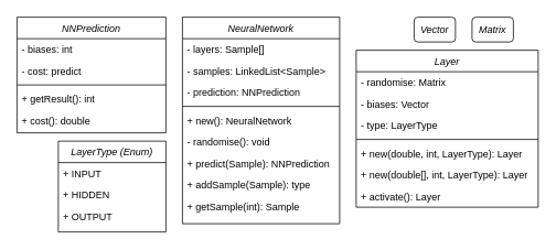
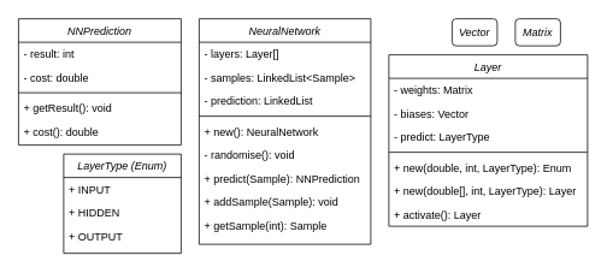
- <mxCell id="13" value="- biases: int" style="text;align=left;verticalAlign=top;spacingLeft=4;spacingRight=4;overflow=hidden;rotatable=0;points=[[0,0.5],[1,0.5]];portConstraint=eastwest;" parent="12" vertex="1"><mxGeometry y="26" width="180" height="26" as="geometry" /></mxCell>
+ <mxCell id="13" value="- result: int" style="text;align=left;verticalAlign=top;spacingLeft=4;spacingRight=4;overflow=hidden;rotatable=0;points=[[0,0.5],[1,0.5]];portConstraint=eastwest;" parent="12" vertex="1"><mxGeometry y="26" width="180" height="26" as="geometry" /></mxCell>
- <mxCell id="3" value="- layers: Sample[]" style="text;align=left;verticalAlign=top;spacingLeft=4;spacingRight=4;overflow=hidden;rotatable=0;points=[[0,0.5],[1,0.5]];portConstraint=eastwest;" parent="2" vertex="1"><mxGeometry y="26" width="190" height="26" as="geometry" /></mxCell>
+ <mxCell id="3" value="- layers: Layer[]" style="text;align=left;verticalAlign=top;spacingLeft=4;spacingRight=4;overflow=hidden;rotatable=0;points=[[0,0.5],[1,0.5]];portConstraint=eastwest;" parent="2" vertex="1"><mxGeometry y="26" width="190" height="26" as="geometry" /></mxCell>
- <mxCell id="14" value="- cost: predict" style="text;align=left;verticalAlign=top;spacingLeft=4;spacingRight=4;overflow=hidden;rotatable=0;points=[[0,0.5],[1,0.5]];portConstraint=eastwest;rounded=0;shadow=0;html=0;" parent="12" vertex="1"><mxGeometry y="52" width="180" height="26" as="geometry" /></mxCell>
+ <mxCell id="14" value="- cost: double" style="text;align=left;verticalAlign=top;spacingLeft=4;spacingRight=4;overflow=hidden;rotatable=0;points=[[0,0.5],[1,0.5]];portConstraint=eastwest;rounded=0;shadow=0;html=0;" parent="12" vertex="1"><mxGeometry y="52" width="180" height="26" as="geometry" /></mxCell>
- <mxCell id="19" value="- randomise: Matrix" style="text;align=left;verticalAlign=top;spacingLeft=4;spacingRight=4;overflow=hidden;rotatable=0;points=[[0,0.5],[1,0.5]];portConstraint=eastwest;" parent="18" vertex="1"><mxGeometry y="26" width="220" height="26" as="geometry" /></mxCell>
+ <mxCell id="19" value="- weights: Matrix" style="text;align=left;verticalAlign=top;spacingLeft=4;spacingRight=4;overflow=hidden;rotatable=0;points=[[0,0.5],[1,0.5]];portConstraint=eastwest;" parent="18" vertex="1"><mxGeometry y="26" width="220" height="26" as="geometry" /></mxCell>
- <mxCell id="5" value="- prediction: NNPrediction" style="text;align=left;verticalAlign=top;spacingLeft=4;spacingRight=4;overflow=hidden;rotatable=0;points=[[0,0.5],[1,0.5]];portConstraint=eastwest;rounded=0;shadow=0;html=0;" parent="2" vertex="1"><mxGeometry y="78" width="190" height="26" as="geometry" /></mxCell>
+ <mxCell id="5" value="- prediction: LinkedList" style="text;align=left;verticalAlign=top;spacingLeft=4;spacingRight=4;overflow=hidden;rotatable=0;points=[[0,0.5],[1,0.5]];portConstraint=eastwest;rounded=0;shadow=0;html=0;" parent="2" vertex="1"><mxGeometry y="78" width="190" height="26" as="geometry" /></mxCell>
- <mxCell id="16" value="+ getResult(): int" style="text;align=left;verticalAlign=top;spacingLeft=4;spacingRight=4;overflow=hidden;rotatable=0;points=[[0,0.5],[1,0.5]];portConstraint=eastwest;" parent="12" vertex="1"><mxGeometry y="86" width="180" height="26" as="geometry" /></mxCell>
+ <mxCell id="16" value="+ getResult(): void" style="text;align=left;verticalAlign=top;spacingLeft=4;spacingRight=4;overflow=hidden;rotatable=0;points=[[0,0.5],[1,0.5]];portConstraint=eastwest;" parent="12" vertex="1"><mxGeometry y="86" width="180" height="26" as="geometry" /></mxCell>
- <mxCell id="21" value="- type: LayerType" style="text;align=left;verticalAlign=top;spacingLeft=4;spacingRight=4;overflow=hidden;rotatable=0;points=[[0,0.5],[1,0.5]];portConstraint=eastwest;rounded=0;shadow=0;html=0;" parent="18" vertex="1"><mxGeometry y="78" width="220" height="26" as="geometry" /></mxCell>
+ <mxCell id="21" value="- predict: LayerType" style="text;align=left;verticalAlign=top;spacingLeft=4;spacingRight=4;overflow=hidden;rotatable=0;points=[[0,0.5],[1,0.5]];portConstraint=eastwest;rounded=0;shadow=0;html=0;" parent="18" vertex="1"><mxGeometry y="78" width="220" height="26" as="geometry" /></mxCell>
- <mxCell id="23" value="+ new(double, int, LayerType): Layer" style="text;align=left;verticalAlign=top;spacingLeft=4;spacingRight=4;overflow=hidden;rotatable=0;points=[[0,0.5],[1,0.5]];portConstraint=eastwest;" parent="18" vertex="1"><mxGeometry y="112" width="220" height="26" as="geometry" /></mxCell>
+ <mxCell id="23" value="+ new(double, int, LayerType): Enum" style="text;align=left;verticalAlign=top;spacingLeft=4;spacingRight=4;overflow=hidden;rotatable=0;points=[[0,0.5],[1,0.5]];portConstraint=eastwest;" parent="18" vertex="1"><mxGeometry y="112" width="220" height="26" as="geometry" /></mxCell>
- <mxCell id="10" value="+ addSample(Sample): type" style="text;align=left;verticalAlign=top;spacingLeft=4;spacingRight=4;overflow=hidden;rotatable=0;points=[[0,0.5],[1,0.5]];portConstraint=eastwest;" parent="2" vertex="1"><mxGeometry y="190" width="190" height="26" as="geometry" /></mxCell>
+ <mxCell id="10" value="+ addSample(Sample): void" style="text;align=left;verticalAlign=top;spacingLeft=4;spacingRight=4;overflow=hidden;rotatable=0;points=[[0,0.5],[1,0.5]];portConstraint=eastwest;" parent="2" vertex="1"><mxGeometry y="190" width="190" height="26" as="geometry" /></mxCell>
